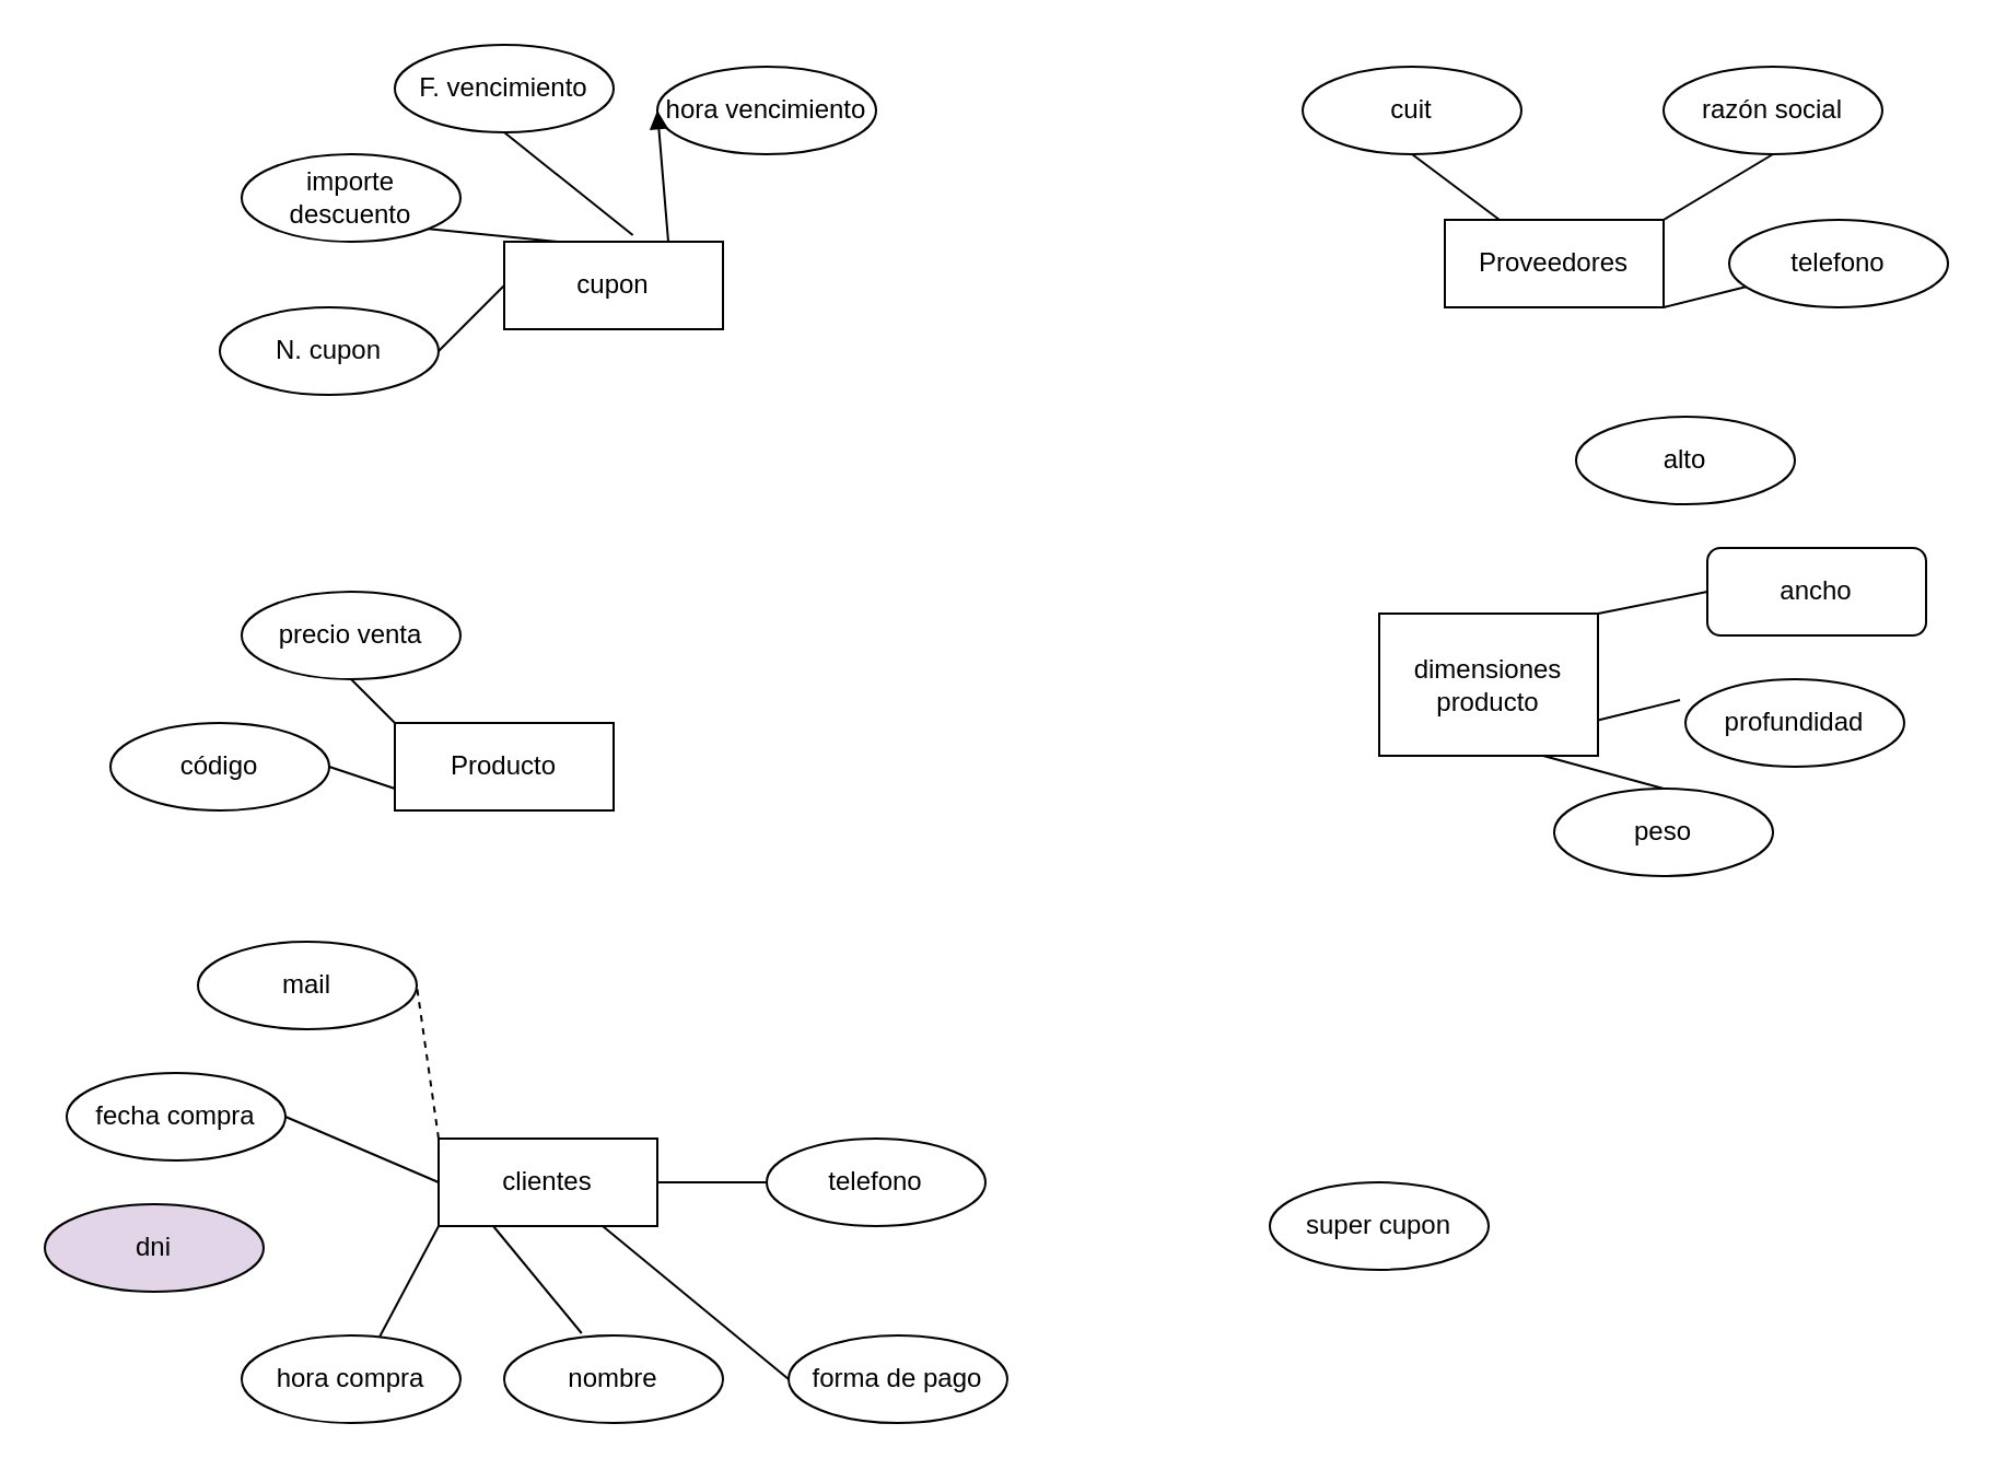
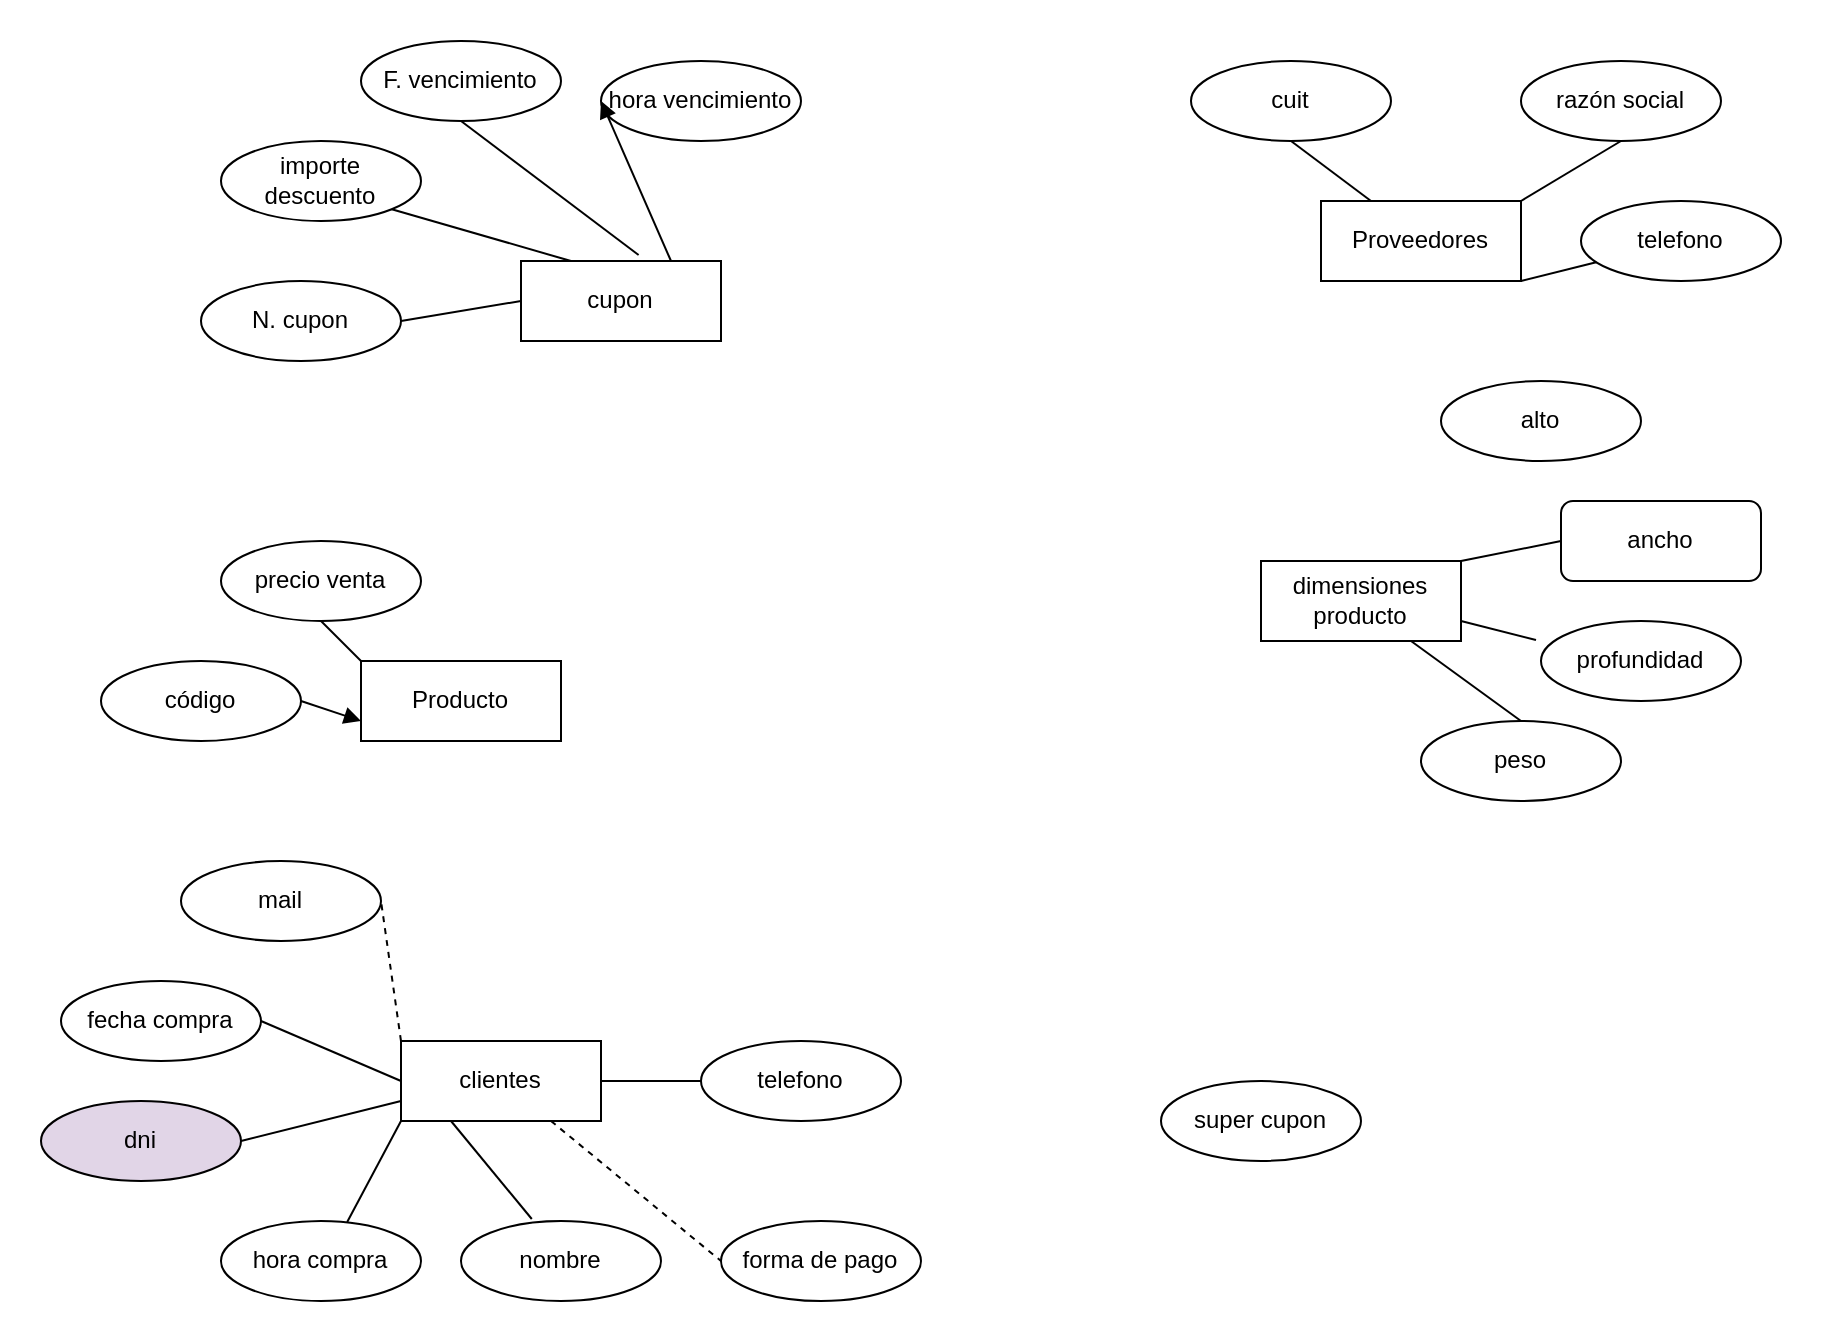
- <mxCell id="2" value="cupon" style="whiteSpace=wrap;html=1;align=center;" vertex="1" parent="1"><mxGeometry x="230" y="110" width="100" height="40" as="geometry" /></mxCell>
+ <mxCell id="2" value="cupon" style="whiteSpace=wrap;html=1;align=center;" vertex="1" parent="1"><mxGeometry x="260" y="130" width="100" height="40" as="geometry" /></mxCell>
- <mxCell id="14" value="dimensiones producto" style="whiteSpace=wrap;html=1;align=center;" vertex="1" parent="1"><mxGeometry x="630" y="280" width="100" height="65" as="geometry" /></mxCell>
+ <mxCell id="14" value="dimensiones producto" style="whiteSpace=wrap;html=1;align=center;" vertex="1" parent="1"><mxGeometry x="630" y="280" width="100" height="40" as="geometry" /></mxCell>
- <mxCell id="39" value="" style="endArrow=none;html=1;rounded=0;exitX=1;exitY=0.5;exitDx=0;exitDy=0;entryX=0;entryY=0.75;entryDx=0;entryDy=0;" edge="1" parent="1" source="8" target="7"><mxGeometry relative="1" as="geometry"><mxPoint x="170" y="290" as="sourcePoint" /><mxPoint x="190" y="340" as="targetPoint" /></mxGeometry></mxCell>
+ <mxCell id="39" value="" style="endArrow=block;html=1;rounded=0;exitX=1;exitY=0.5;exitDx=0;exitDy=0;entryX=0;entryY=0.75;entryDx=0;entryDy=0;" edge="1" parent="1" source="8" target="7"><mxGeometry relative="1" as="geometry"><mxPoint x="170" y="290" as="sourcePoint" /><mxPoint x="190" y="340" as="targetPoint" /></mxGeometry></mxCell>
+ <mxCell id="42" value="" style="endArrow=none;html=1;rounded=0;exitX=0;exitY=0.75;exitDx=0;exitDy=0;entryX=1;entryY=0.5;entryDx=0;entryDy=0;" edge="1" parent="1" source="19" target="23"><mxGeometry relative="1" as="geometry"><mxPoint x="220" y="540" as="sourcePoint" /><mxPoint x="210" y="470" as="targetPoint" /></mxGeometry></mxCell>
- <mxCell id="45" value="" style="endArrow=none;html=1;rounded=0;exitX=0.75;exitY=1;exitDx=0;exitDy=0;entryX=0;entryY=0.5;entryDx=0;entryDy=0;" edge="1" parent="1" source="19" target="22"><mxGeometry relative="1" as="geometry"><mxPoint x="250" y="570" as="sourcePoint" /><mxPoint x="240" y="500" as="targetPoint" /></mxGeometry></mxCell>
+ <mxCell id="45" value="" style="endArrow=none;html=1;rounded=0;exitX=0.75;exitY=1;exitDx=0;exitDy=0;entryX=0;entryY=0.5;entryDx=0;entryDy=0;dashed=1;" edge="1" parent="1" source="19" target="22"><mxGeometry relative="1" as="geometry"><mxPoint x="250" y="570" as="sourcePoint" /><mxPoint x="240" y="500" as="targetPoint" /></mxGeometry></mxCell>
